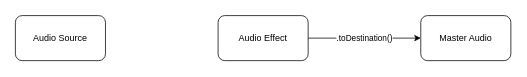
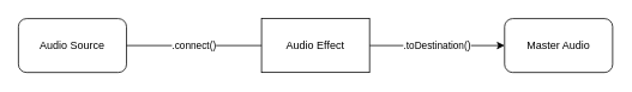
+ <mxCell id="6" value=".connect()" style="edgeStyle=orthogonalEdgeStyle;rounded=0;orthogonalLoop=1;jettySize=auto;html=1;endArrow=none;" edge="1" parent="1" source="3" target="5"><mxGeometry relative="1" as="geometry"><mxPoint x="140" y="50" as="sourcePoint" /><mxPoint x="560" y="50" as="targetPoint" /></mxGeometry></mxCell>
- <mxCell id="5" value="Audio Effect" style="whiteSpace=wrap;html=1;rounded=1;" vertex="1" parent="1"><mxGeometry x="290" y="20" width="120" height="60" as="geometry" /></mxCell>
+ <mxCell id="5" value="Audio Effect" style="rounded=0;whiteSpace=wrap;html=1;" vertex="1" parent="1"><mxGeometry x="290" y="20" width="120" height="60" as="geometry" /></mxCell>
